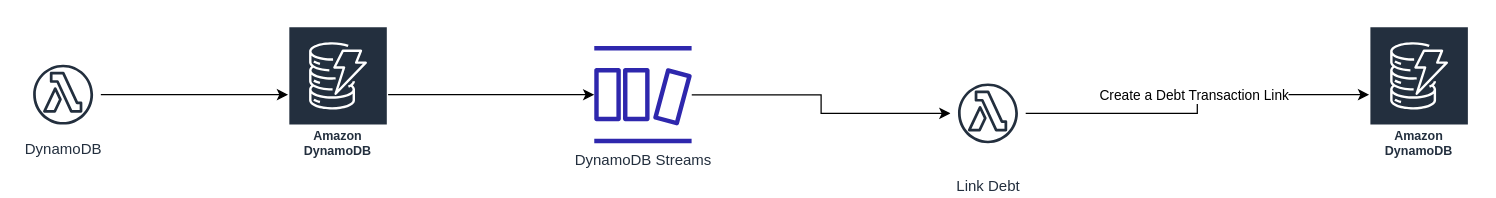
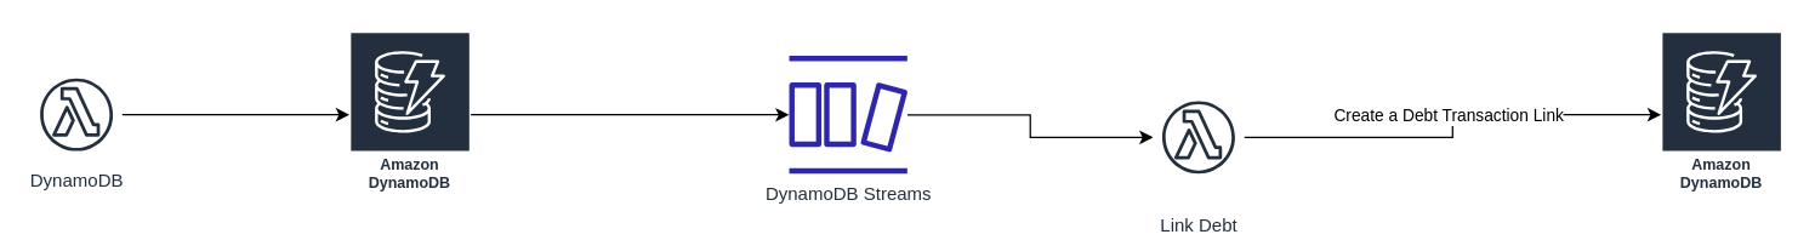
- <mxCell id="7" value="DynamoDB Streams" style="sketch=0;outlineConnect=0;fontColor=#232F3E;gradientColor=none;fillColor=#2E27AD;strokeColor=none;dashed=0;verticalLabelPosition=bottom;verticalAlign=top;align=center;html=1;fontSize=12;fontStyle=0;aspect=fixed;pointerEvents=1;shape=mxgraph.aws4.dynamodb_stream;" vertex="1" parent="1"><mxGeometry x="475" y="36" width="78" height="78" as="geometry" /></mxCell>
+ <mxCell id="7" value="DynamoDB Streams" style="sketch=0;outlineConnect=0;fontColor=#232F3E;gradientColor=none;fillColor=#2E27AD;strokeColor=none;dashed=0;verticalLabelPosition=bottom;verticalAlign=top;align=center;html=1;fontSize=12;fontStyle=0;aspect=fixed;pointerEvents=1;shape=mxgraph.aws4.dynamodb_stream;" vertex="1" parent="1"><mxGeometry x="520" y="36" width="78" height="78" as="geometry" /></mxCell>
